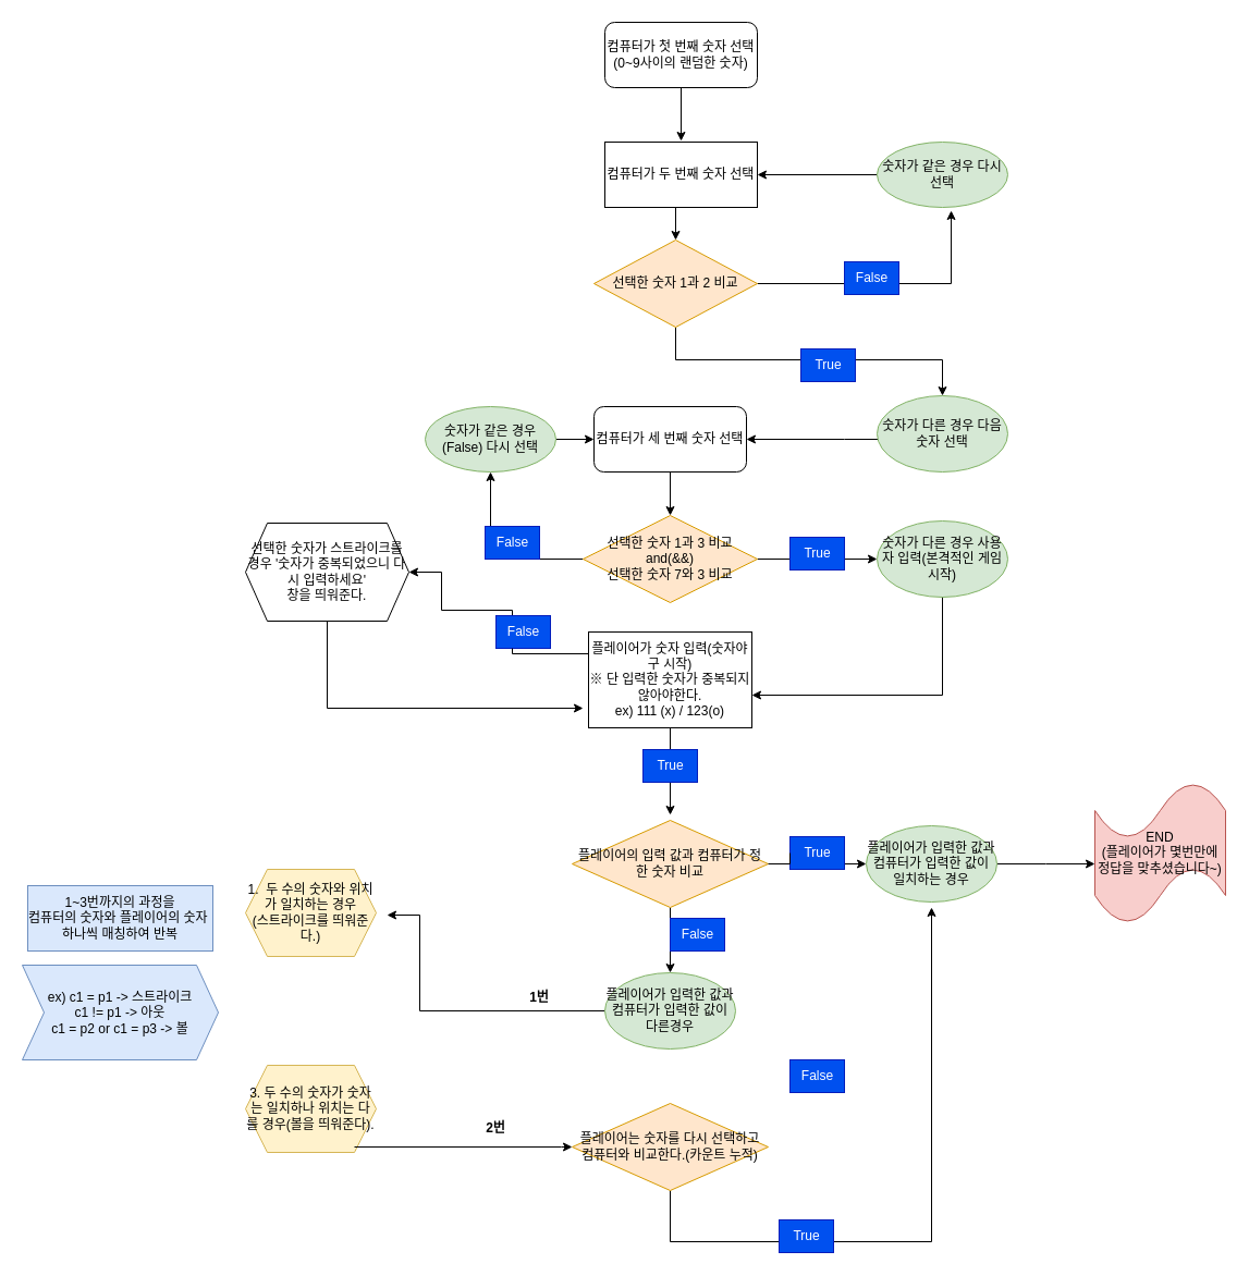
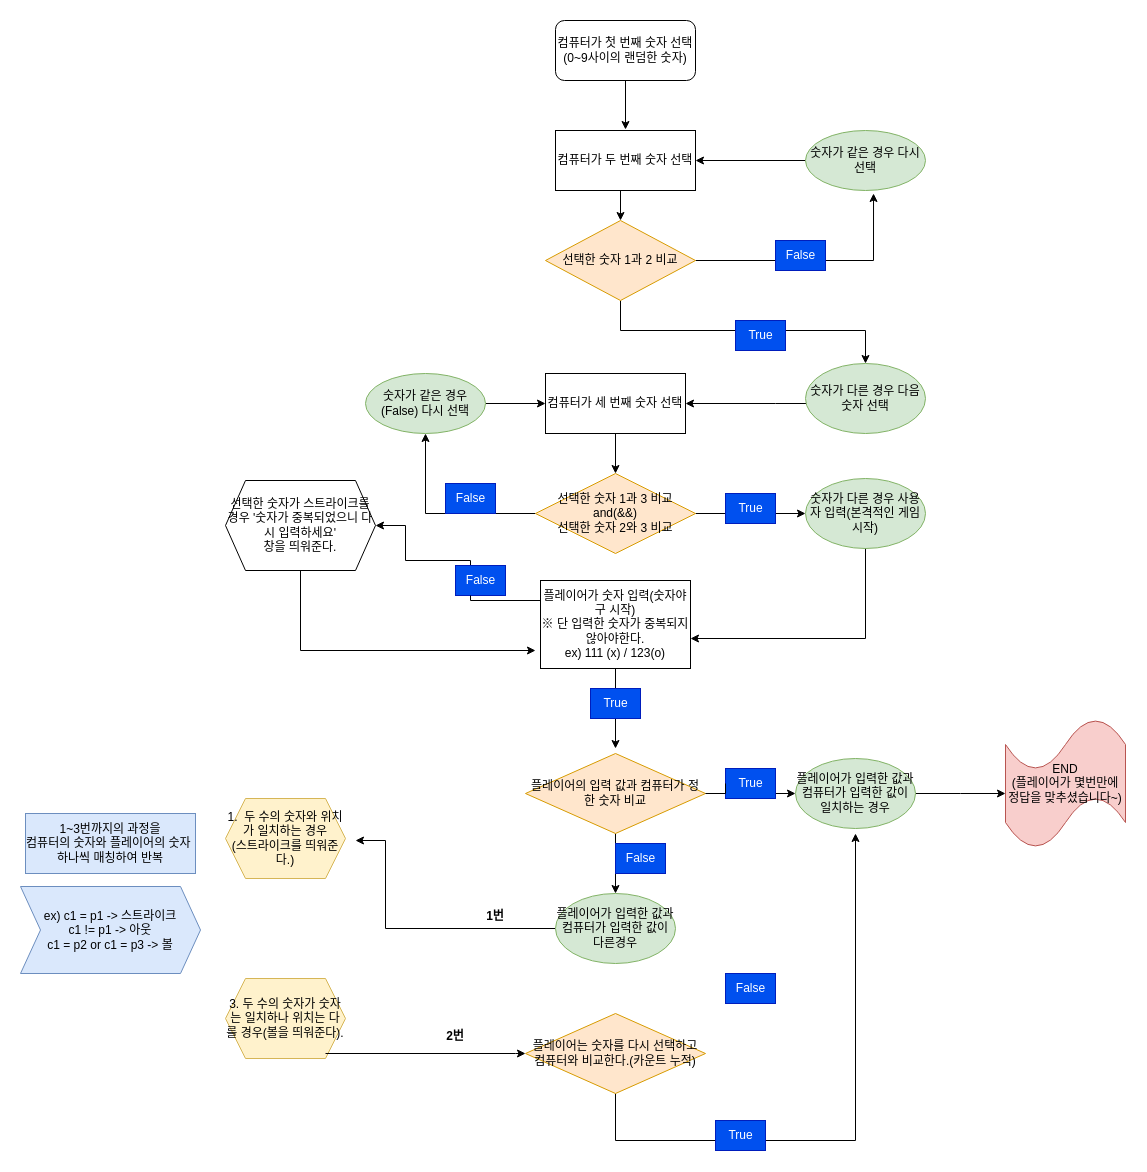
- <mxCell id="19" value="숫자가 같은 경우(False) 다시 선택" style="ellipse;whiteSpace=wrap;html=1;rounded=0;fillColor=#d5e8d4;strokeColor=#82b366;" vertex="1" parent="1"><mxGeometry x="390" y="373" width="120" height="60" as="geometry" /></mxCell>
+ <mxCell id="19" value="숫자가 같은 경우(False) 다시 선택" style="ellipse;whiteSpace=wrap;html=1;rounded=0;fillColor=#d5e8d4;strokeColor=#82b366;" vertex="1" parent="1"><mxGeometry x="365" y="373" width="120" height="60" as="geometry" /></mxCell>
- <mxCell id="14" value="컴퓨터가 세 번째 숫자 선택" style="whiteSpace=wrap;html=1;rounded=1;" vertex="1" parent="1"><mxGeometry x="545" y="373" width="140" height="60" as="geometry" /></mxCell>
+ <mxCell id="14" value="컴퓨터가 세 번째 숫자 선택" style="whiteSpace=wrap;html=1;rounded=0;" vertex="1" parent="1"><mxGeometry x="545" y="373" width="140" height="60" as="geometry" /></mxCell>
- <mxCell id="17" value="선택한 숫자 1과 3 비교&lt;br&gt;and(&amp;amp;&amp;amp;)&lt;br&gt;선택한 숫자 7와 3 비교" style="rhombus;whiteSpace=wrap;html=1;rounded=0;fillColor=#ffe6cc;strokeColor=#d79b00;" vertex="1" parent="1"><mxGeometry x="535" y="473" width="160" height="80" as="geometry" /></mxCell>
+ <mxCell id="17" value="선택한 숫자 1과 3 비교&lt;br&gt;and(&amp;amp;&amp;amp;)&lt;br&gt;선택한 숫자 2와 3 비교" style="rhombus;whiteSpace=wrap;html=1;rounded=0;fillColor=#ffe6cc;strokeColor=#d79b00;" vertex="1" parent="1"><mxGeometry x="535" y="473" width="160" height="80" as="geometry" /></mxCell>
